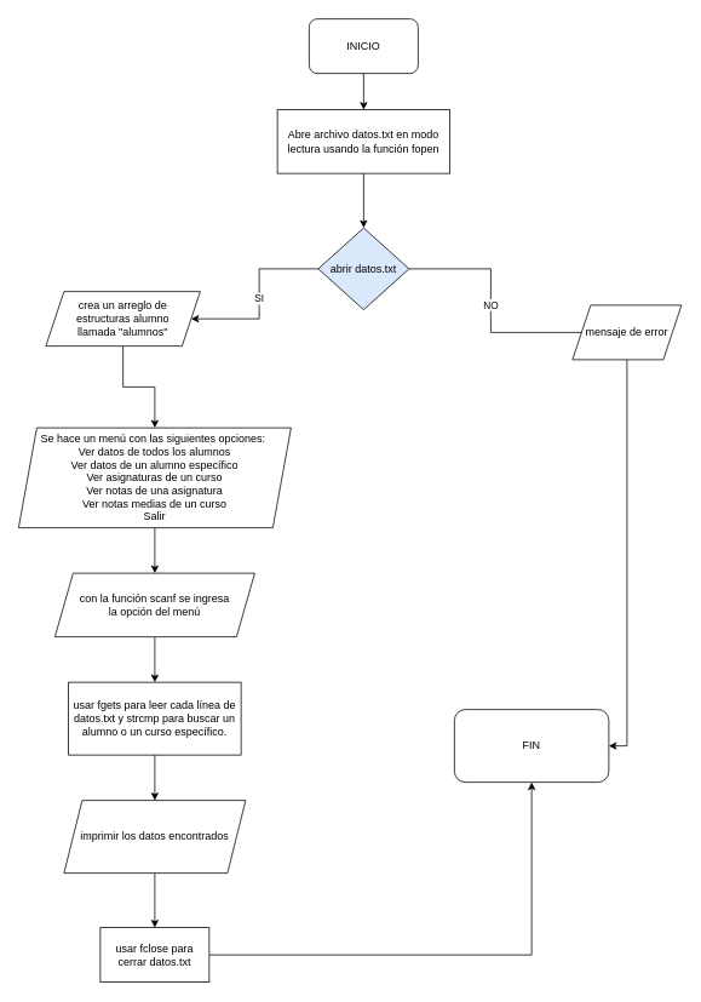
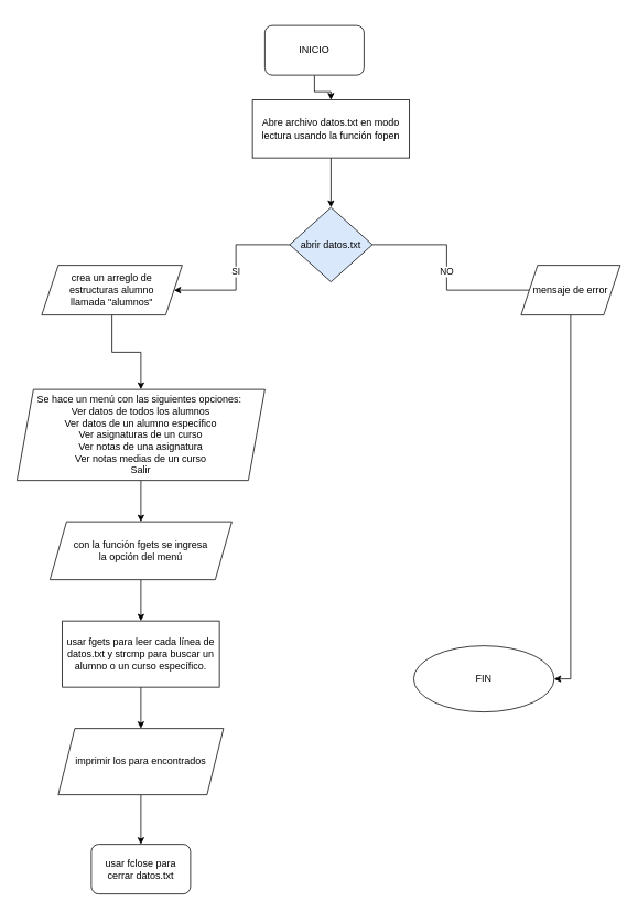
- <mxCell id="3" value="INICIO" style="rounded=1;whiteSpace=wrap;html=1;" vertex="1" parent="1"><mxGeometry x="340" y="20" width="120" height="60" as="geometry" /></mxCell>
+ <mxCell id="3" value="INICIO" style="rounded=1;whiteSpace=wrap;html=1;" vertex="1" parent="1"><mxGeometry x="320" y="30" width="120" height="60" as="geometry" /></mxCell>
- <mxCell id="10" value="mensaje de error" style="shape=parallelogram;perimeter=parallelogramPerimeter;whiteSpace=wrap;html=1;fixedSize=1;" vertex="1" parent="1"><mxGeometry x="630" y="335" width="120" height="60" as="geometry" /></mxCell>
+ <mxCell id="10" value="mensaje de error" style="shape=parallelogram;perimeter=parallelogramPerimeter;whiteSpace=wrap;html=1;fixedSize=1;" vertex="1" parent="1"><mxGeometry x="630" y="320" width="120" height="60" as="geometry" /></mxCell>
- <mxCell id="16" value="con la función scanf se ingresa&lt;br&gt;la opción del menú" style="shape=parallelogram;perimeter=parallelogramPerimeter;whiteSpace=wrap;html=1;fixedSize=1;" vertex="1" parent="1"><mxGeometry x="60" y="630" width="220" height="70" as="geometry" /></mxCell>
+ <mxCell id="16" value="con la función fgets se ingresa&lt;br&gt;la opción del menú" style="shape=parallelogram;perimeter=parallelogramPerimeter;whiteSpace=wrap;html=1;fixedSize=1;" vertex="1" parent="1"><mxGeometry x="60" y="630" width="220" height="70" as="geometry" /></mxCell>
- <mxCell id="23" value="FIN" style="rounded=1;whiteSpace=wrap;html=1;" vertex="1" parent="1"><mxGeometry x="500" y="780" width="170" height="80" as="geometry" /></mxCell>
+ <mxCell id="23" value="FIN" style="ellipse;whiteSpace=wrap;html=1;" vertex="1" parent="1"><mxGeometry x="500" y="780" width="170" height="80" as="geometry" /></mxCell>
- <mxCell id="21" value="" style="edgeStyle=orthogonalEdgeStyle;rounded=0;orthogonalLoop=1;jettySize=auto;html=1;entryX=0.5;entryY=1;entryDx=0;entryDy=0;" edge="1" parent="1" source="22" target="23"><mxGeometry relative="1" as="geometry"><mxPoint x="310" y="1050" as="targetPoint" /></mxGeometry></mxCell>
- <mxCell id="20" value="imprimir los datos encontrados" style="shape=parallelogram;perimeter=parallelogramPerimeter;whiteSpace=wrap;html=1;fixedSize=1;" vertex="1" parent="1"><mxGeometry x="70" y="880" width="200" height="80" as="geometry" /></mxCell>
+ <mxCell id="20" value="imprimir los para encontrados" style="shape=parallelogram;perimeter=parallelogramPerimeter;whiteSpace=wrap;html=1;fixedSize=1;" vertex="1" parent="1"><mxGeometry x="70" y="880" width="200" height="80" as="geometry" /></mxCell>
- <mxCell id="22" value="usar fclose para cerrar datos.txt" style="rounded=0;whiteSpace=wrap;html=1;" vertex="1" parent="1"><mxGeometry x="110" y="1020" width="120" height="60" as="geometry" /></mxCell>
+ <mxCell id="22" value="usar fclose para cerrar datos.txt" style="whiteSpace=wrap;html=1;rounded=1;" vertex="1" parent="1"><mxGeometry x="110" y="1020" width="120" height="60" as="geometry" /></mxCell>
